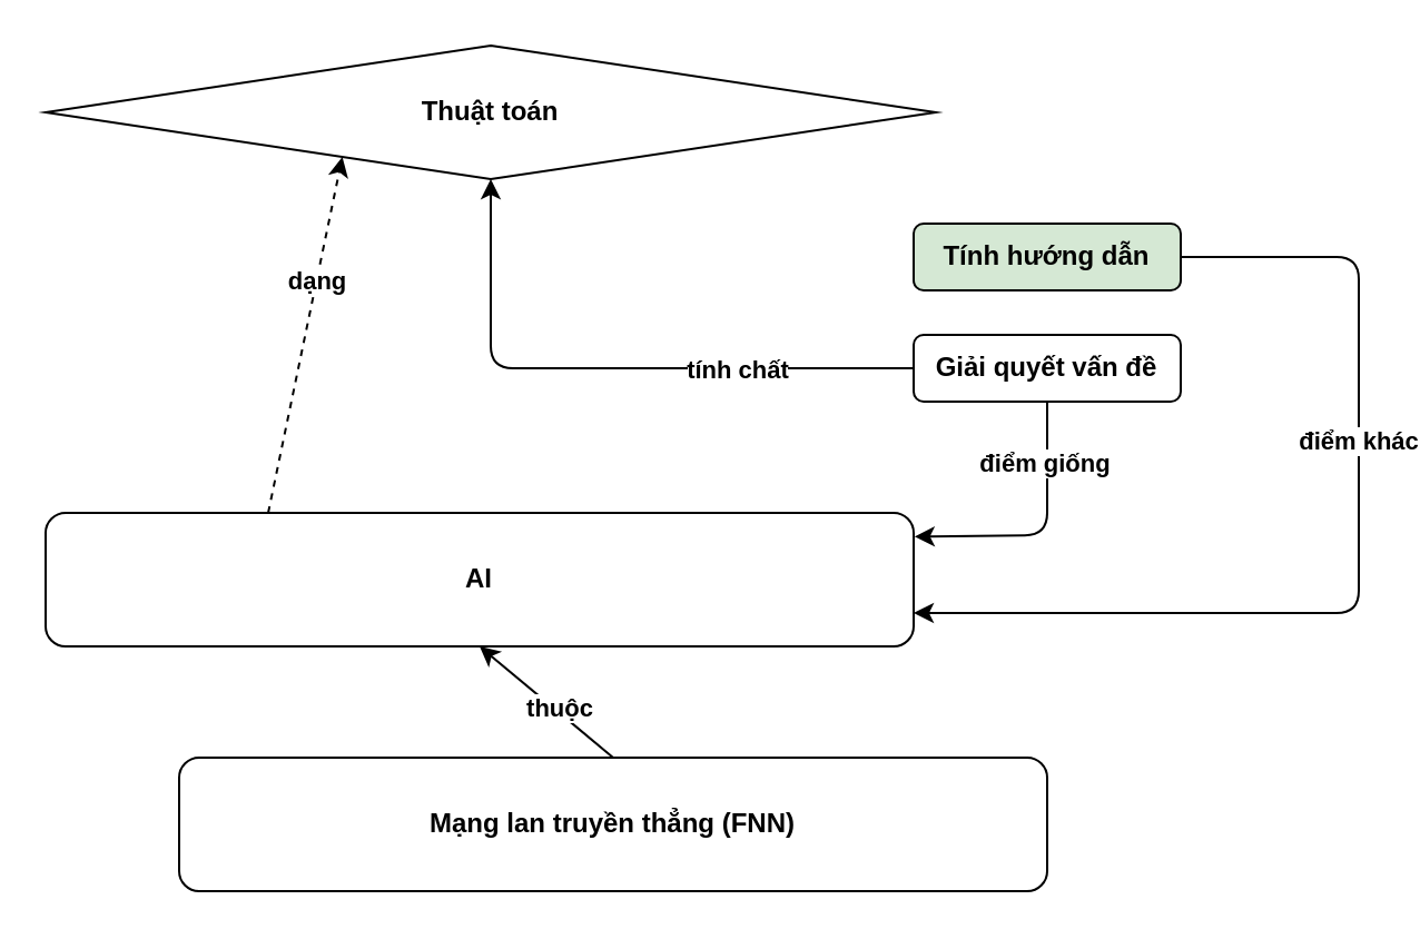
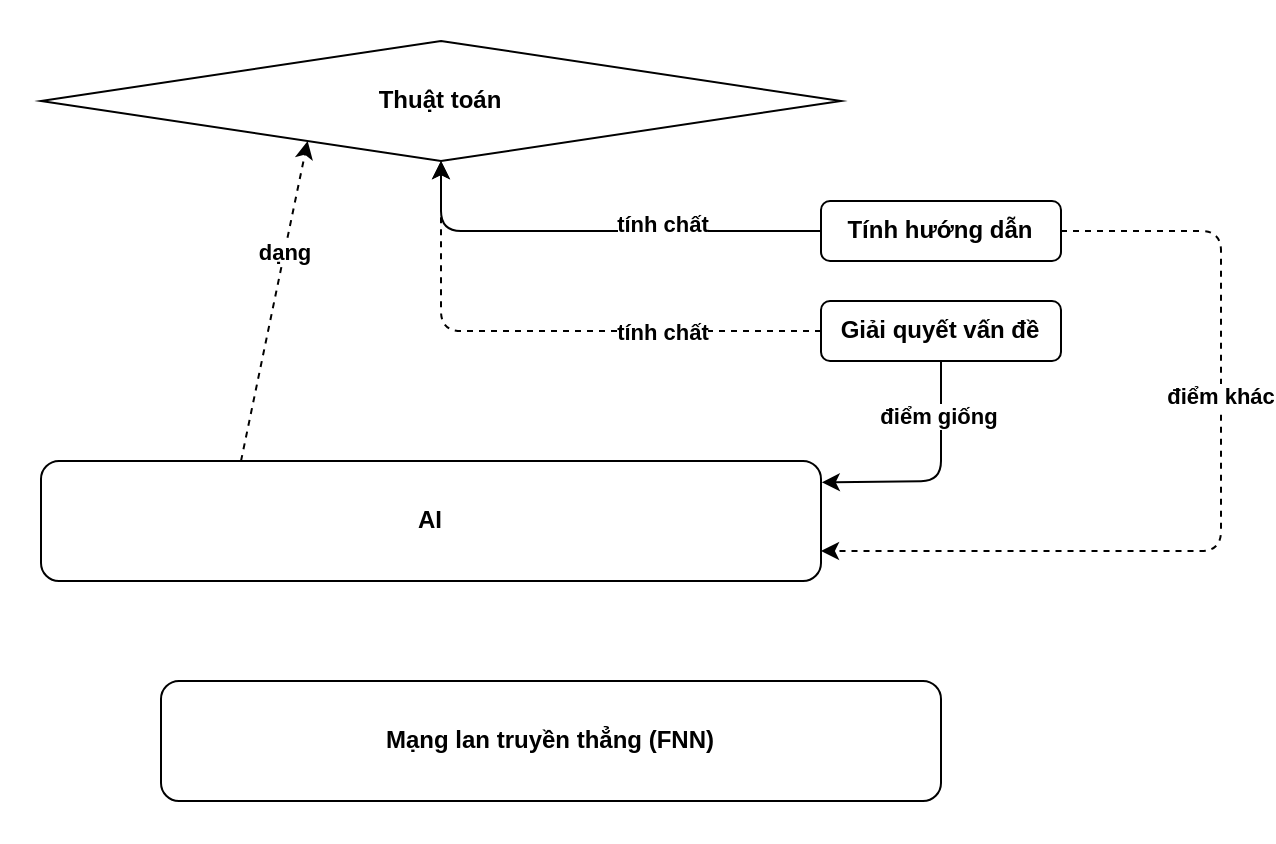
+ <mxCell id="7" value="" style="endArrow=classic;html=1;exitX=0;exitY=0.5;exitDx=0;exitDy=0;entryX=0.5;entryY=1;entryDx=0;entryDy=0;" edge="1" parent="1" source="5" target="2"><mxGeometry width="50" height="50" relative="1" as="geometry"><mxPoint x="350" y="180" as="sourcePoint" /><mxPoint x="400" y="130" as="targetPoint" /><Array as="points"><mxPoint x="220" y="115" /></Array></mxGeometry></mxCell>
+ <mxCell id="8" value="tính chất" style="edgeLabel;html=1;align=center;verticalAlign=middle;resizable=0;points=[];fontStyle=1" vertex="1" connectable="0" parent="7"><mxGeometry x="-0.049" y="-4" relative="1" as="geometry"><mxPoint x="27" as="offset" /></mxGeometry></mxCell>
- <mxCell id="5" value="&lt;b&gt;Tính hướng dẫn&lt;/b&gt;" style="rounded=1;whiteSpace=wrap;html=1;fillColor=#d5e8d4;" vertex="1" parent="1"><mxGeometry x="410" y="100" width="120" height="30" as="geometry" /></mxCell>
+ <mxCell id="5" value="&lt;b&gt;Tính hướng dẫn&lt;/b&gt;" style="rounded=1;whiteSpace=wrap;html=1;" vertex="1" parent="1"><mxGeometry x="410" y="100" width="120" height="30" as="geometry" /></mxCell>
- <mxCell id="9" value="" style="endArrow=classic;html=1;exitX=0;exitY=0.5;exitDx=0;exitDy=0;entryX=0.5;entryY=1;entryDx=0;entryDy=0;" edge="1" parent="1" source="6" target="2"><mxGeometry width="50" height="50" relative="1" as="geometry"><mxPoint x="420" y="125" as="sourcePoint" /><mxPoint x="230" y="90" as="targetPoint" /><Array as="points"><mxPoint x="220" y="165" /></Array></mxGeometry></mxCell>
+ <mxCell id="9" value="" style="endArrow=classic;html=1;exitX=0;exitY=0.5;exitDx=0;exitDy=0;entryX=0.5;entryY=1;entryDx=0;entryDy=0;dashed=1;" edge="1" parent="1" source="6" target="2"><mxGeometry width="50" height="50" relative="1" as="geometry"><mxPoint x="420" y="125" as="sourcePoint" /><mxPoint x="230" y="90" as="targetPoint" /><Array as="points"><mxPoint x="220" y="165" /></Array></mxGeometry></mxCell>
- <mxCell id="15" value="" style="endArrow=classic;html=1;exitX=1;exitY=0.5;exitDx=0;exitDy=0;entryX=1;entryY=0.75;entryDx=0;entryDy=0;" edge="1" parent="1" source="5" target="3"><mxGeometry width="50" height="50" relative="1" as="geometry"><mxPoint x="380" y="200" as="sourcePoint" /><mxPoint x="430" y="150" as="targetPoint" /><Array as="points"><mxPoint x="610" y="115" /><mxPoint x="610" y="275" /></Array></mxGeometry></mxCell>
+ <mxCell id="15" value="" style="endArrow=classic;html=1;exitX=1;exitY=0.5;exitDx=0;exitDy=0;entryX=1;entryY=0.75;entryDx=0;entryDy=0;dashed=1;" edge="1" parent="1" source="5" target="3"><mxGeometry width="50" height="50" relative="1" as="geometry"><mxPoint x="380" y="200" as="sourcePoint" /><mxPoint x="430" y="150" as="targetPoint" /><Array as="points"><mxPoint x="610" y="115" /><mxPoint x="610" y="275" /></Array></mxGeometry></mxCell>
- <mxCell id="13" value="" style="endArrow=classic;html=1;exitX=0.5;exitY=0;exitDx=0;exitDy=0;entryX=0.5;entryY=1;entryDx=0;entryDy=0;" edge="1" parent="1" source="4" target="3"><mxGeometry width="50" height="50" relative="1" as="geometry"><mxPoint x="270" y="360" as="sourcePoint" /><mxPoint x="320" y="310" as="targetPoint" /></mxGeometry></mxCell>
- <mxCell id="14" value="&lt;b&gt;thuộc&lt;/b&gt;" style="edgeLabel;html=1;align=center;verticalAlign=middle;resizable=0;points=[];" vertex="1" connectable="0" parent="13"><mxGeometry x="-0.157" y="-2" relative="1" as="geometry"><mxPoint as="offset" /></mxGeometry></mxCell>
